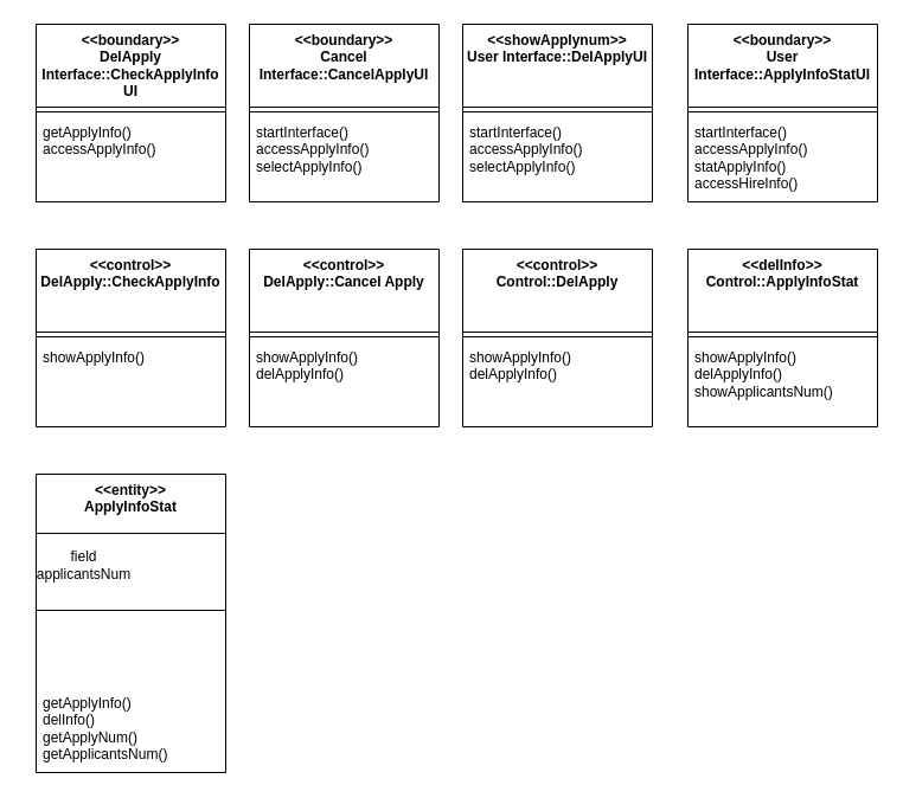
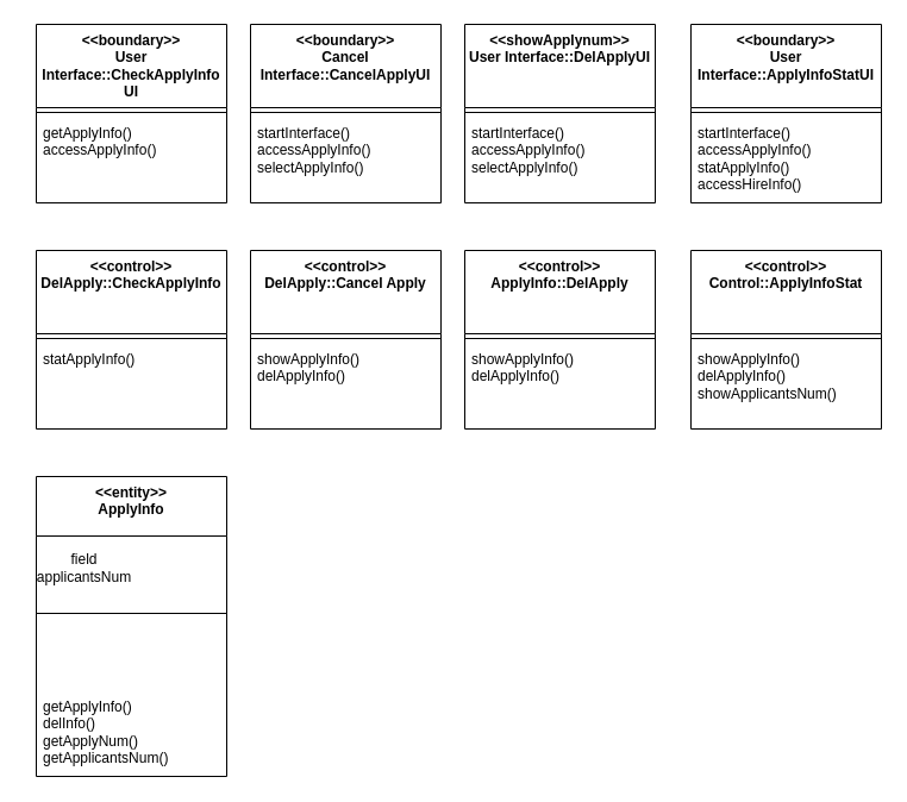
- <mxCell id="2" value="&amp;lt;&amp;lt;boundary&amp;gt;&amp;gt;&lt;br&gt;DelApply Interface::CheckApplyInfo UI" style="swimlane;fontStyle=1;align=center;verticalAlign=top;childLayout=stackLayout;horizontal=1;startSize=70;horizontalStack=0;resizeParent=1;resizeParentMax=0;resizeLast=0;collapsible=1;marginBottom=0;whiteSpace=wrap;html=1;" vertex="1" parent="1"><mxGeometry x="30" y="20" width="160" height="150" as="geometry" /></mxCell>
+ <mxCell id="2" value="&amp;lt;&amp;lt;boundary&amp;gt;&amp;gt;&lt;br&gt;User Interface::CheckApplyInfo UI" style="swimlane;fontStyle=1;align=center;verticalAlign=top;childLayout=stackLayout;horizontal=1;startSize=70;horizontalStack=0;resizeParent=1;resizeParentMax=0;resizeLast=0;collapsible=1;marginBottom=0;whiteSpace=wrap;html=1;" vertex="1" parent="1"><mxGeometry x="30" y="20" width="160" height="150" as="geometry" /></mxCell>
- <mxCell id="16" value="&amp;lt;&amp;lt;control&amp;gt;&amp;gt;&lt;br&gt;Control::DelApply" style="swimlane;fontStyle=1;align=center;verticalAlign=top;childLayout=stackLayout;horizontal=1;startSize=70;horizontalStack=0;resizeParent=1;resizeParentMax=0;resizeLast=0;collapsible=1;marginBottom=0;whiteSpace=wrap;html=1;" vertex="1" parent="1"><mxGeometry x="390" y="210" width="160" height="150" as="geometry" /></mxCell>
+ <mxCell id="16" value="&amp;lt;&amp;lt;control&amp;gt;&amp;gt;&lt;br&gt;ApplyInfo::DelApply" style="swimlane;fontStyle=1;align=center;verticalAlign=top;childLayout=stackLayout;horizontal=1;startSize=70;horizontalStack=0;resizeParent=1;resizeParentMax=0;resizeLast=0;collapsible=1;marginBottom=0;whiteSpace=wrap;html=1;" vertex="1" parent="1"><mxGeometry x="390" y="210" width="160" height="150" as="geometry" /></mxCell>
- <mxCell id="25" value="&amp;lt;&amp;lt;delInfo&amp;gt;&amp;gt;&lt;br&gt;Control::ApplyInfoStat" style="swimlane;fontStyle=1;align=center;verticalAlign=top;childLayout=stackLayout;horizontal=1;startSize=70;horizontalStack=0;resizeParent=1;resizeParentMax=0;resizeLast=0;collapsible=1;marginBottom=0;whiteSpace=wrap;html=1;" vertex="1" parent="1"><mxGeometry x="580" y="210" width="160" height="150" as="geometry" /></mxCell>
+ <mxCell id="25" value="&amp;lt;&amp;lt;control&amp;gt;&amp;gt;&lt;br&gt;Control::ApplyInfoStat" style="swimlane;fontStyle=1;align=center;verticalAlign=top;childLayout=stackLayout;horizontal=1;startSize=70;horizontalStack=0;resizeParent=1;resizeParentMax=0;resizeLast=0;collapsible=1;marginBottom=0;whiteSpace=wrap;html=1;" vertex="1" parent="1"><mxGeometry x="580" y="210" width="160" height="150" as="geometry" /></mxCell>
- <mxCell id="24" value="showApplyInfo()&lt;br&gt;" style="text;strokeColor=none;fillColor=none;align=left;verticalAlign=top;spacingLeft=4;spacingRight=4;overflow=hidden;rotatable=0;points=[[0,0.5],[1,0.5]];portConstraint=eastwest;whiteSpace=wrap;html=1;" vertex="1" parent="22"><mxGeometry y="78" width="160" height="72" as="geometry" /></mxCell>
+ <mxCell id="24" value="statApplyInfo()&lt;br&gt;" style="text;strokeColor=none;fillColor=none;align=left;verticalAlign=top;spacingLeft=4;spacingRight=4;overflow=hidden;rotatable=0;points=[[0,0.5],[1,0.5]];portConstraint=eastwest;whiteSpace=wrap;html=1;" vertex="1" parent="22"><mxGeometry y="78" width="160" height="72" as="geometry" /></mxCell>
- <mxCell id="28" value="&amp;lt;&amp;lt;entity&amp;gt;&amp;gt;&lt;br&gt;ApplyInfoStat" style="swimlane;fontStyle=1;align=center;verticalAlign=top;childLayout=stackLayout;horizontal=1;startSize=50;horizontalStack=0;resizeParent=1;resizeParentMax=0;resizeLast=0;collapsible=1;marginBottom=0;whiteSpace=wrap;html=1;" vertex="1" parent="1"><mxGeometry x="30" y="400" width="160" height="252" as="geometry" /></mxCell>
+ <mxCell id="28" value="&amp;lt;&amp;lt;entity&amp;gt;&amp;gt;&lt;br&gt;ApplyInfo" style="swimlane;fontStyle=1;align=center;verticalAlign=top;childLayout=stackLayout;horizontal=1;startSize=50;horizontalStack=0;resizeParent=1;resizeParentMax=0;resizeLast=0;collapsible=1;marginBottom=0;whiteSpace=wrap;html=1;" vertex="1" parent="1"><mxGeometry x="30" y="400" width="160" height="252" as="geometry" /></mxCell>
